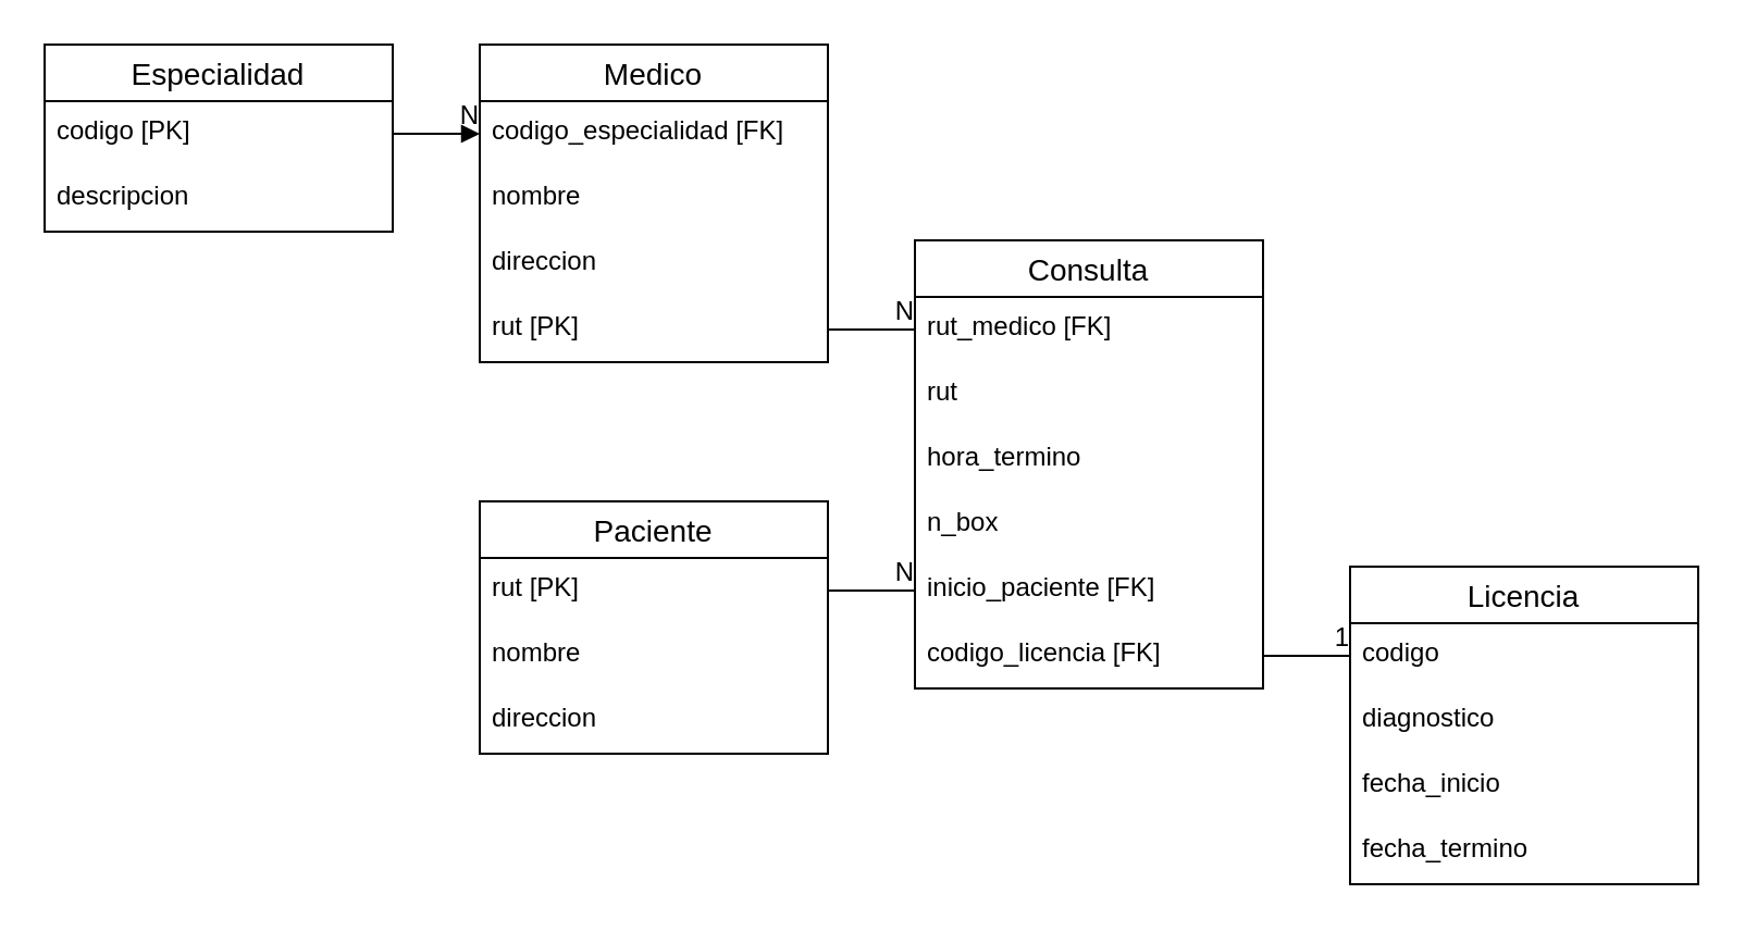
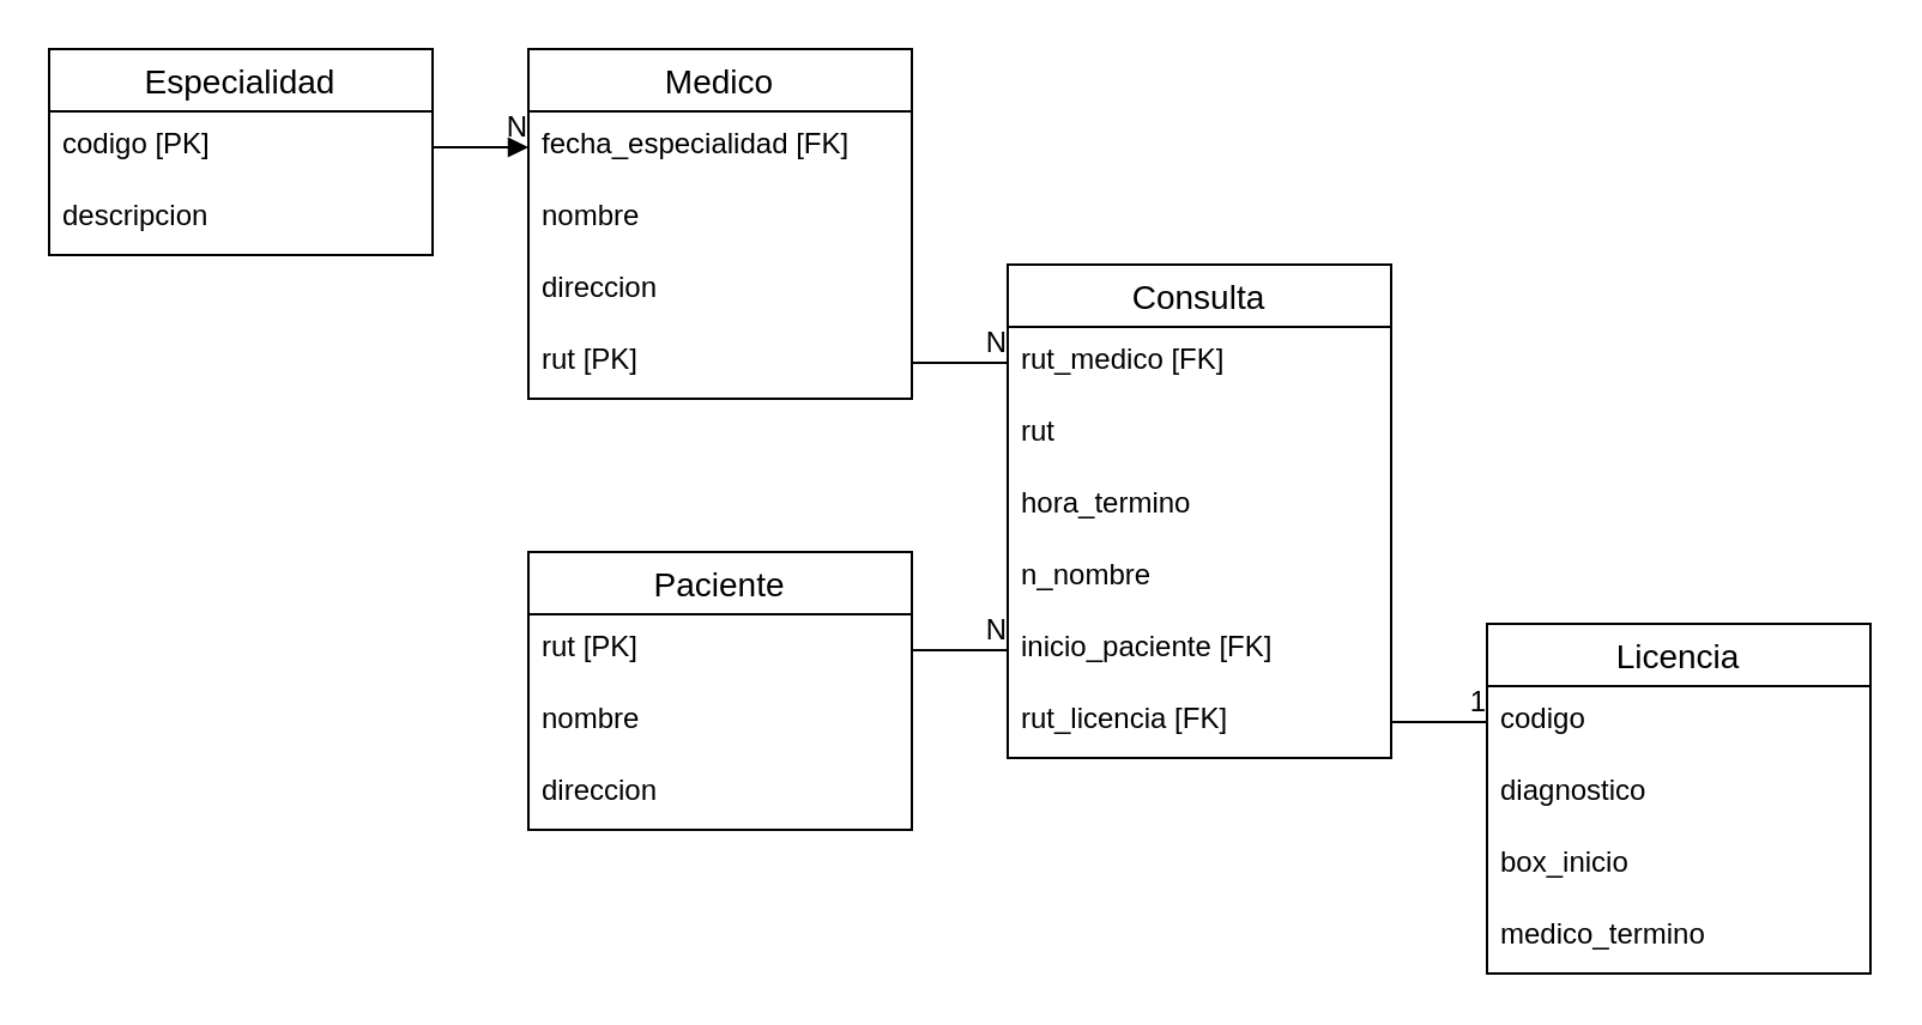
- <mxCell id="14" value="codigo_especialidad [FK]" style="text;strokeColor=none;fillColor=none;spacingLeft=4;spacingRight=4;overflow=hidden;rotatable=0;points=[[0,0.5],[1,0.5]];portConstraint=eastwest;fontSize=12;" vertex="1" parent="13"><mxGeometry y="26" width="160" height="30" as="geometry" /></mxCell>
+ <mxCell id="14" value="fecha_especialidad [FK]" style="text;strokeColor=none;fillColor=none;spacingLeft=4;spacingRight=4;overflow=hidden;rotatable=0;points=[[0,0.5],[1,0.5]];portConstraint=eastwest;fontSize=12;" vertex="1" parent="13"><mxGeometry y="26" width="160" height="30" as="geometry" /></mxCell>
- <mxCell id="6" value="n_box" style="text;strokeColor=none;fillColor=none;spacingLeft=4;spacingRight=4;overflow=hidden;rotatable=0;points=[[0,0.5],[1,0.5]];portConstraint=eastwest;fontSize=12;" vertex="1" parent="2"><mxGeometry y="116" width="160" height="30" as="geometry" /></mxCell>
+ <mxCell id="6" value="n_nombre" style="text;strokeColor=none;fillColor=none;spacingLeft=4;spacingRight=4;overflow=hidden;rotatable=0;points=[[0,0.5],[1,0.5]];portConstraint=eastwest;fontSize=12;" vertex="1" parent="2"><mxGeometry y="116" width="160" height="30" as="geometry" /></mxCell>
- <mxCell id="8" value="codigo_licencia [FK]" style="text;strokeColor=none;fillColor=none;spacingLeft=4;spacingRight=4;overflow=hidden;rotatable=0;points=[[0,0.5],[1,0.5]];portConstraint=eastwest;fontSize=12;" vertex="1" parent="2"><mxGeometry y="176" width="160" height="30" as="geometry" /></mxCell>
+ <mxCell id="8" value="rut_licencia [FK]" style="text;strokeColor=none;fillColor=none;spacingLeft=4;spacingRight=4;overflow=hidden;rotatable=0;points=[[0,0.5],[1,0.5]];portConstraint=eastwest;fontSize=12;" vertex="1" parent="2"><mxGeometry y="176" width="160" height="30" as="geometry" /></mxCell>
- <mxCell id="21" value="fecha_inicio" style="text;strokeColor=none;fillColor=none;spacingLeft=4;spacingRight=4;overflow=hidden;rotatable=0;points=[[0,0.5],[1,0.5]];portConstraint=eastwest;fontSize=12;" vertex="1" parent="18"><mxGeometry y="86" width="160" height="30" as="geometry" /></mxCell>
+ <mxCell id="21" value="box_inicio" style="text;strokeColor=none;fillColor=none;spacingLeft=4;spacingRight=4;overflow=hidden;rotatable=0;points=[[0,0.5],[1,0.5]];portConstraint=eastwest;fontSize=12;" vertex="1" parent="18"><mxGeometry y="86" width="160" height="30" as="geometry" /></mxCell>
- <mxCell id="22" value="fecha_termino" style="text;strokeColor=none;fillColor=none;spacingLeft=4;spacingRight=4;overflow=hidden;rotatable=0;points=[[0,0.5],[1,0.5]];portConstraint=eastwest;fontSize=12;" vertex="1" parent="18"><mxGeometry y="116" width="160" height="30" as="geometry" /></mxCell>
+ <mxCell id="22" value="medico_termino" style="text;strokeColor=none;fillColor=none;spacingLeft=4;spacingRight=4;overflow=hidden;rotatable=0;points=[[0,0.5],[1,0.5]];portConstraint=eastwest;fontSize=12;" vertex="1" parent="18"><mxGeometry y="116" width="160" height="30" as="geometry" /></mxCell>
